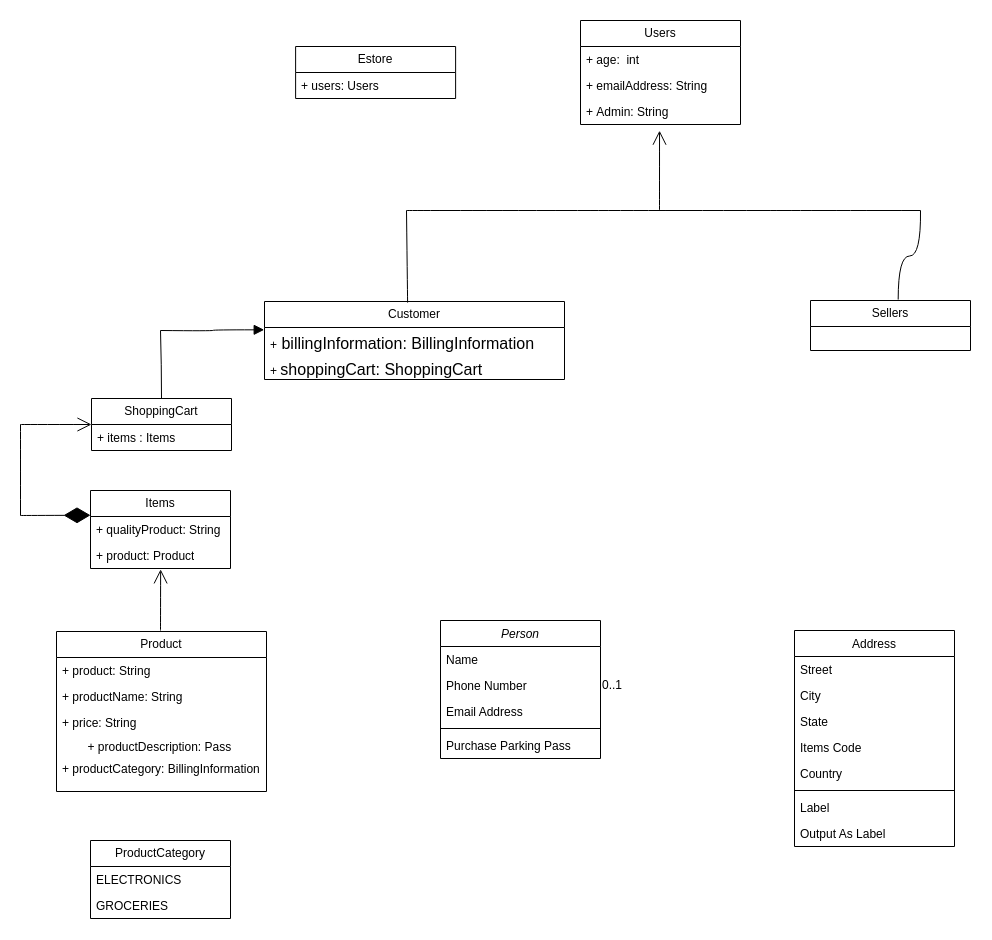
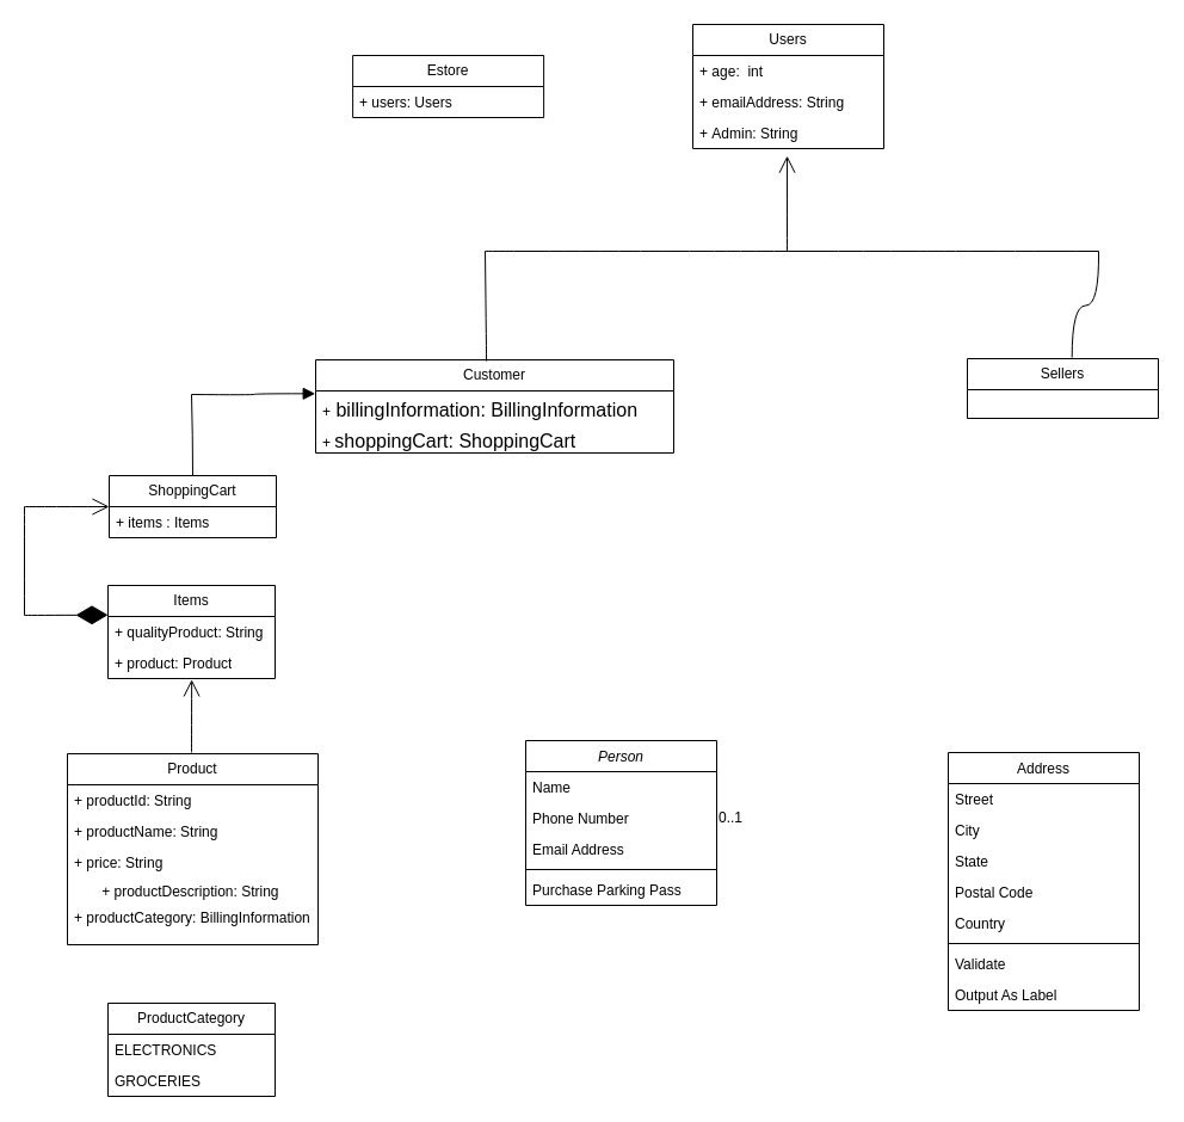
- <mxCell id="41" value="+ product: String" style="text;strokeColor=none;fillColor=none;align=left;verticalAlign=top;spacingLeft=4;spacingRight=4;overflow=hidden;rotatable=0;points=[[0,0.5],[1,0.5]];portConstraint=eastwest;whiteSpace=wrap;html=1;" vertex="1" parent="40"><mxGeometry y="26" width="210" height="26" as="geometry" /></mxCell>
+ <mxCell id="41" value="+ productId: String" style="text;strokeColor=none;fillColor=none;align=left;verticalAlign=top;spacingLeft=4;spacingRight=4;overflow=hidden;rotatable=0;points=[[0,0.5],[1,0.5]];portConstraint=eastwest;whiteSpace=wrap;html=1;" vertex="1" parent="40"><mxGeometry y="26" width="210" height="26" as="geometry" /></mxCell>
- <mxCell id="47" value="&lt;div style=&quot;text-align: left;&quot;&gt;&lt;span style=&quot;font-size: 12px;&quot;&gt;+ productDescription: Pass&amp;nbsp;&lt;/span&gt;&lt;br&gt;&lt;/div&gt;" style="text;html=1;align=center;verticalAlign=middle;whiteSpace=wrap;rounded=0;fontSize=16;" vertex="1" parent="40"><mxGeometry y="104" width="210" height="20" as="geometry" /></mxCell>
+ <mxCell id="47" value="&lt;div style=&quot;text-align: left;&quot;&gt;&lt;span style=&quot;font-size: 12px;&quot;&gt;+ productDescription: String&amp;nbsp;&lt;/span&gt;&lt;br&gt;&lt;/div&gt;" style="text;html=1;align=center;verticalAlign=middle;whiteSpace=wrap;rounded=0;fontSize=16;" vertex="1" parent="40"><mxGeometry y="104" width="210" height="20" as="geometry" /></mxCell>
- <mxCell id="6" value="Items Code" style="text;align=left;verticalAlign=top;spacingLeft=4;spacingRight=4;overflow=hidden;rotatable=0;points=[[0,0.5],[1,0.5]];portConstraint=eastwest;rounded=0;shadow=0;html=0;" parent="2" vertex="1"><mxGeometry y="104" width="160" height="26" as="geometry" /></mxCell>
+ <mxCell id="6" value="Postal Code" style="text;align=left;verticalAlign=top;spacingLeft=4;spacingRight=4;overflow=hidden;rotatable=0;points=[[0,0.5],[1,0.5]];portConstraint=eastwest;rounded=0;shadow=0;html=0;" parent="2" vertex="1"><mxGeometry y="104" width="160" height="26" as="geometry" /></mxCell>
- <mxCell id="9" value="Label" style="text;align=left;verticalAlign=top;spacingLeft=4;spacingRight=4;overflow=hidden;rotatable=0;points=[[0,0.5],[1,0.5]];portConstraint=eastwest;" parent="2" vertex="1"><mxGeometry y="164" width="160" height="26" as="geometry" /></mxCell>
+ <mxCell id="9" value="Validate" style="text;align=left;verticalAlign=top;spacingLeft=4;spacingRight=4;overflow=hidden;rotatable=0;points=[[0,0.5],[1,0.5]];portConstraint=eastwest;" parent="2" vertex="1"><mxGeometry y="164" width="160" height="26" as="geometry" /></mxCell>
